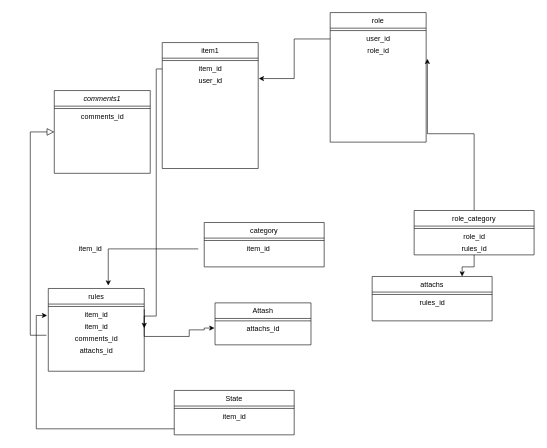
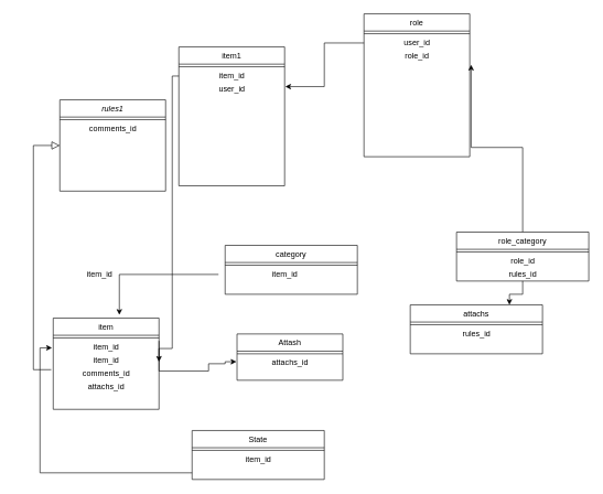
- <mxCell id="4" value="comments1" style="swimlane;fontStyle=2;align=center;verticalAlign=top;childLayout=stackLayout;horizontal=1;startSize=26;horizontalStack=0;resizeParent=1;resizeLast=0;collapsible=1;marginBottom=0;rounded=0;shadow=0;strokeWidth=1;" parent="1" vertex="1"><mxGeometry x="90" y="150" width="160" height="138" as="geometry"><mxRectangle x="230" y="140" width="160" height="26" as="alternateBounds" /></mxGeometry></mxCell>
+ <mxCell id="4" value="rules1" style="swimlane;fontStyle=2;align=center;verticalAlign=top;childLayout=stackLayout;horizontal=1;startSize=26;horizontalStack=0;resizeParent=1;resizeLast=0;collapsible=1;marginBottom=0;rounded=0;shadow=0;strokeWidth=1;" parent="1" vertex="1"><mxGeometry x="90" y="150" width="160" height="138" as="geometry"><mxRectangle x="230" y="140" width="160" height="26" as="alternateBounds" /></mxGeometry></mxCell>
- <mxCell id="16" value="rules" style="swimlane;fontStyle=0;align=center;verticalAlign=top;childLayout=stackLayout;horizontal=1;startSize=26;horizontalStack=0;resizeParent=1;resizeLast=0;collapsible=1;marginBottom=0;rounded=0;shadow=0;strokeWidth=1;" parent="1" vertex="1"><mxGeometry x="80" y="480" width="160" height="138" as="geometry"><mxRectangle x="130" y="380" width="160" height="26" as="alternateBounds" /></mxGeometry></mxCell>
+ <mxCell id="16" value="item" style="swimlane;fontStyle=0;align=center;verticalAlign=top;childLayout=stackLayout;horizontal=1;startSize=26;horizontalStack=0;resizeParent=1;resizeLast=0;collapsible=1;marginBottom=0;rounded=0;shadow=0;strokeWidth=1;" parent="1" vertex="1"><mxGeometry x="80" y="480" width="160" height="138" as="geometry"><mxRectangle x="130" y="380" width="160" height="26" as="alternateBounds" /></mxGeometry></mxCell>
